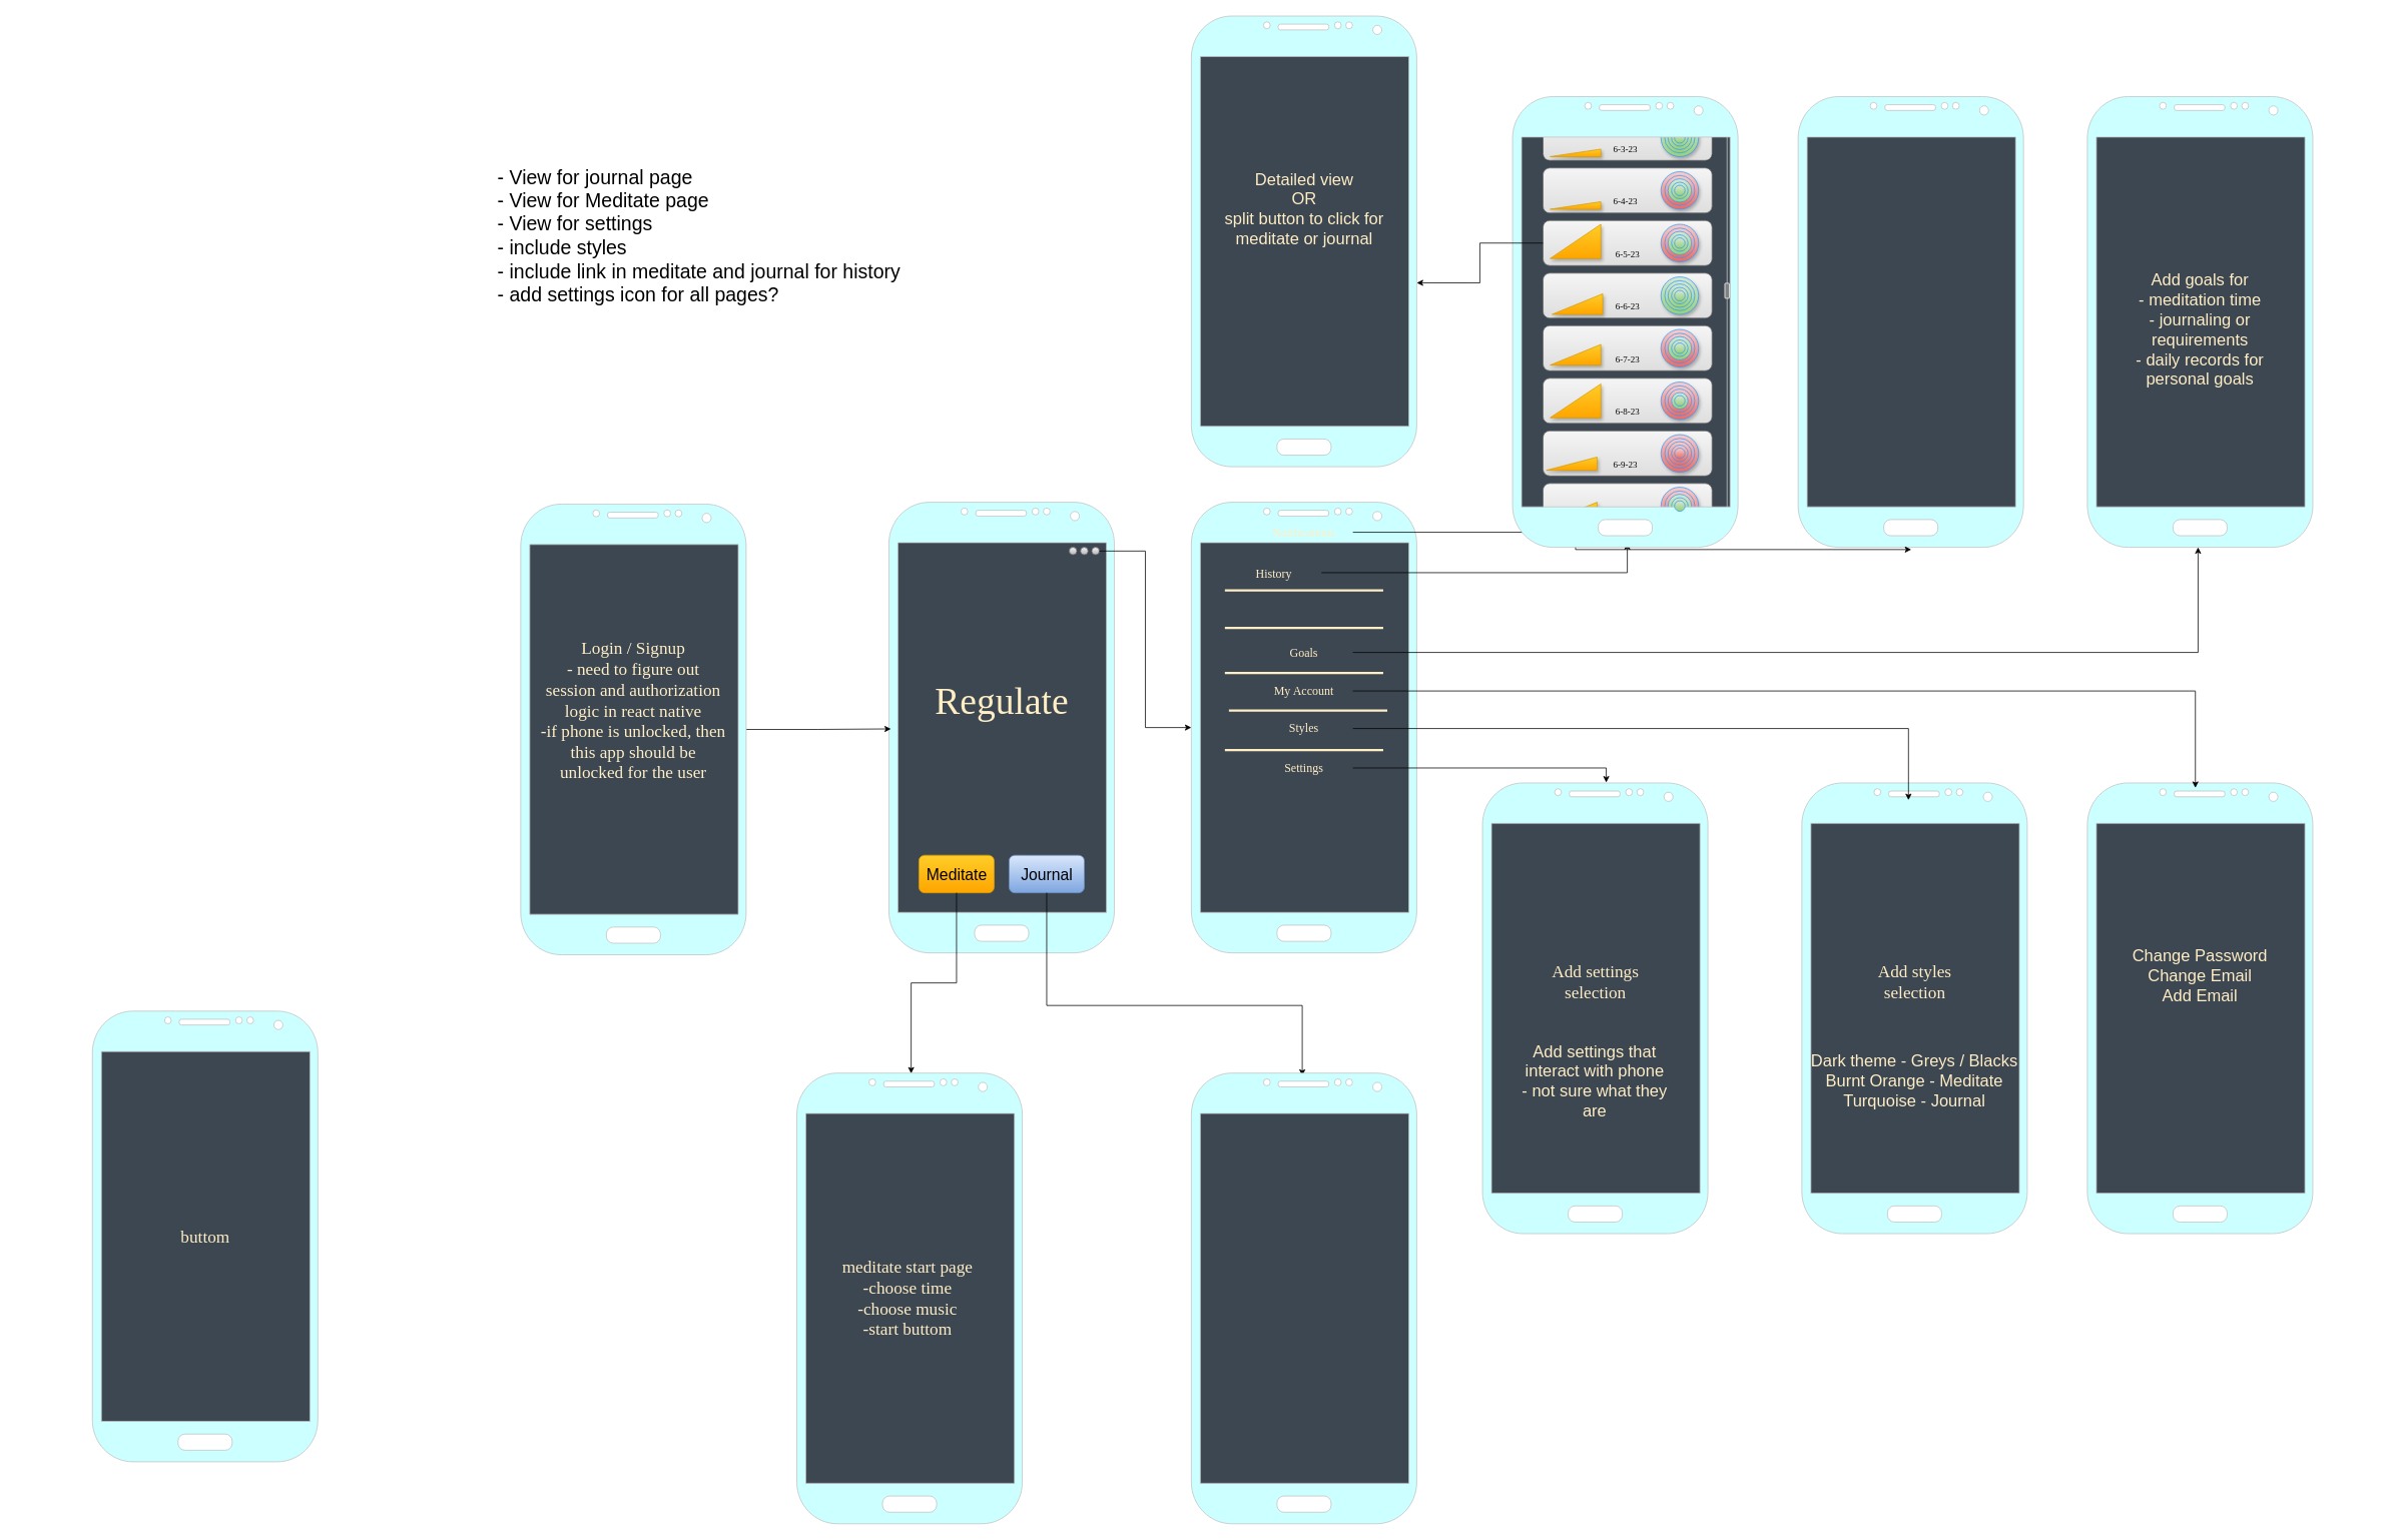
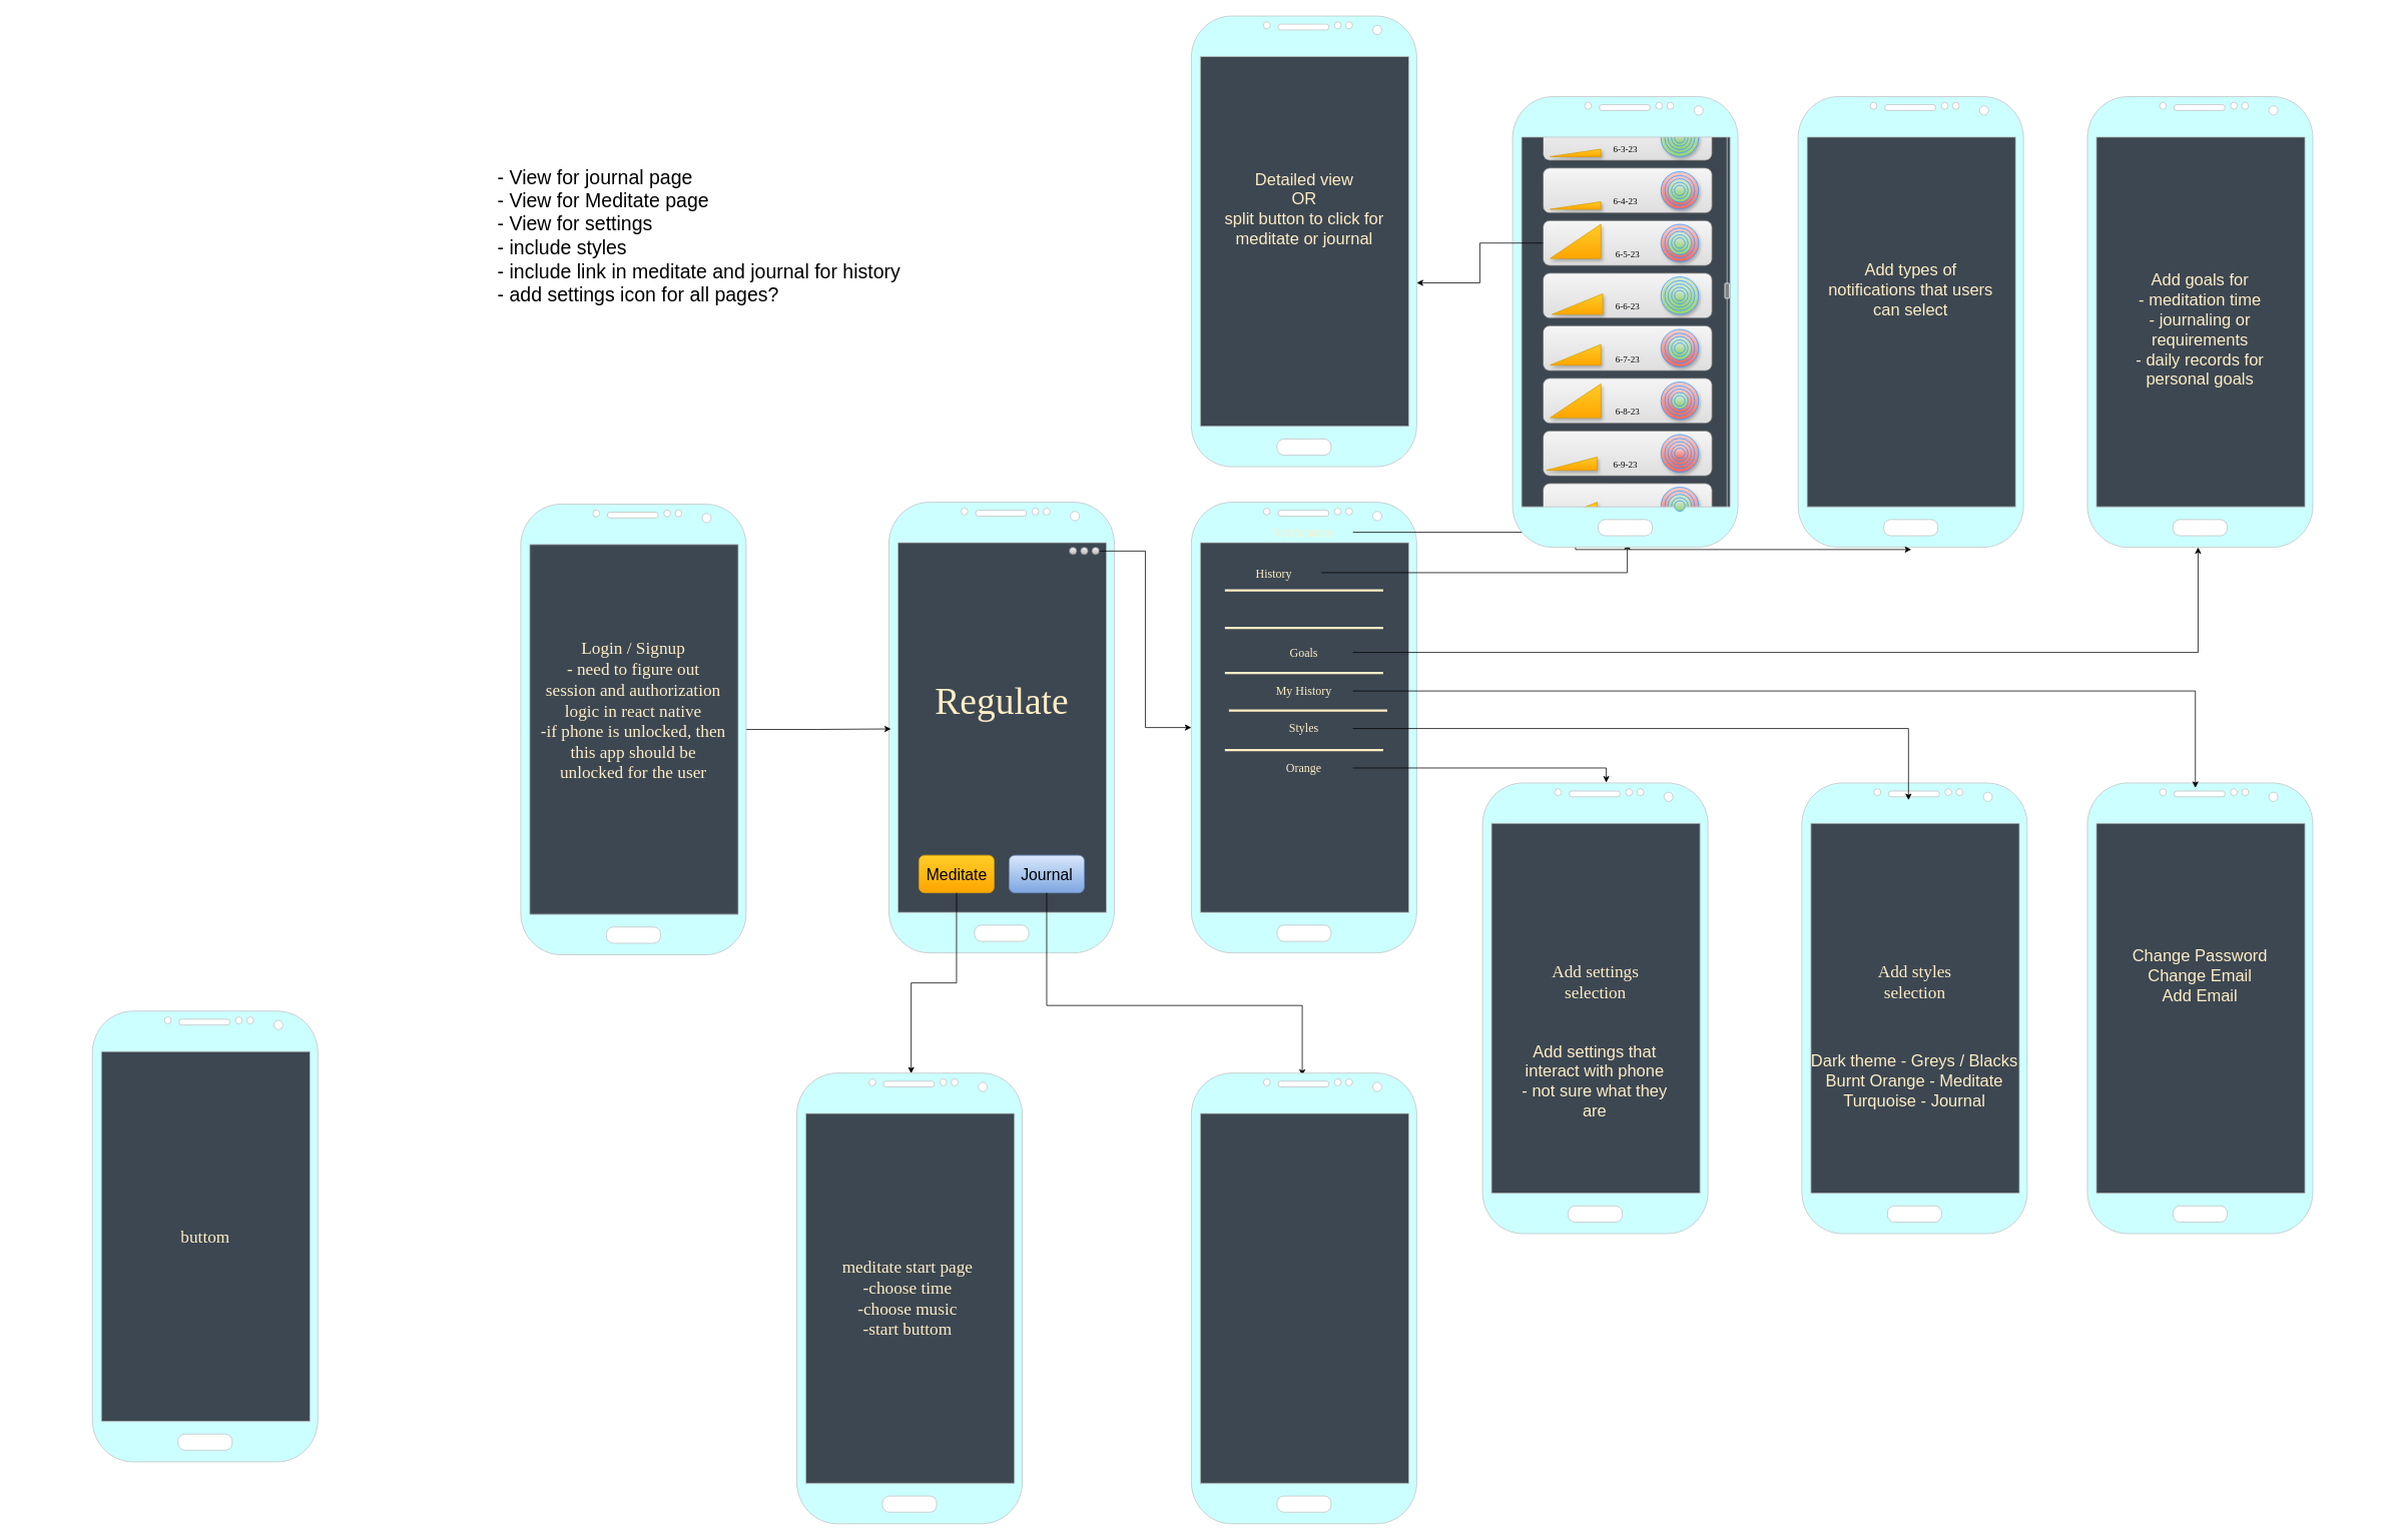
+ <mxCell id="33" value="Add types of notifications that users can select" style="text;html=1;strokeColor=none;fillColor=none;align=center;verticalAlign=middle;whiteSpace=wrap;rounded=0;fontSize=22;fontColor=#FFEDC4;" vertex="1" parent="1"><mxGeometry x="2421.25" y="320.5" width="242.5" height="130" as="geometry" /></mxCell>
- <mxCell id="39" value="&lt;span style=&quot;color: rgb(255, 237, 196); font-family: Tahoma; font-size: 16px;&quot;&gt;My Account&lt;/span&gt;" style="text;html=1;strokeColor=none;fillColor=none;align=center;verticalAlign=middle;whiteSpace=wrap;rounded=0;" vertex="1" parent="1"><mxGeometry x="1670" y="899.25" width="130" height="40" as="geometry" /></mxCell>
+ <mxCell id="39" value="&lt;span style=&quot;color: rgb(255, 237, 196); font-family: Tahoma; font-size: 16px;&quot;&gt;My History&lt;/span&gt;" style="text;html=1;strokeColor=none;fillColor=none;align=center;verticalAlign=middle;whiteSpace=wrap;rounded=0;" vertex="1" parent="1"><mxGeometry x="1670" y="899.25" width="130" height="40" as="geometry" /></mxCell>
- <mxCell id="60" value="&lt;span style=&quot;color: rgb(255, 237, 196); font-family: Tahoma; font-size: 16px;&quot;&gt;Settings&lt;/span&gt;" style="text;html=1;strokeColor=none;fillColor=none;align=center;verticalAlign=middle;whiteSpace=wrap;rounded=0;" vertex="1" parent="1"><mxGeometry x="1670" y="1001.75" width="130" height="40" as="geometry" /></mxCell>
+ <mxCell id="60" value="&lt;span style=&quot;color: rgb(255, 237, 196); font-family: Tahoma; font-size: 16px;&quot;&gt;Orange&lt;/span&gt;" style="text;html=1;strokeColor=none;fillColor=none;align=center;verticalAlign=middle;whiteSpace=wrap;rounded=0;" vertex="1" parent="1"><mxGeometry x="1670" y="1001.75" width="130" height="40" as="geometry" /></mxCell>
